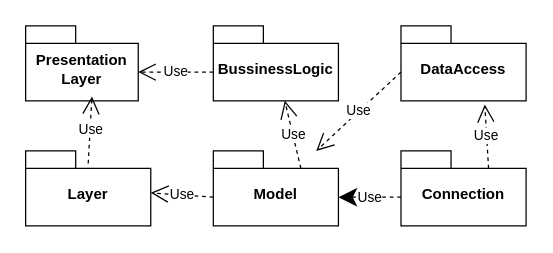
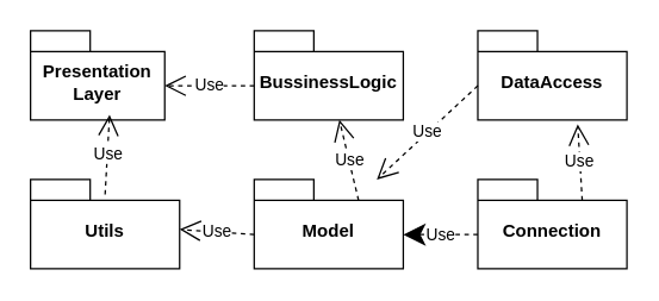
- <mxCell id="5" value="Layer" style="shape=folder;fontStyle=1;spacingTop=10;tabWidth=40;tabHeight=14;tabPosition=left;html=1;whiteSpace=wrap;" vertex="1" parent="1"><mxGeometry x="20" y="120" width="100" height="60" as="geometry" /></mxCell>
+ <mxCell id="5" value="Utils" style="shape=folder;fontStyle=1;spacingTop=10;tabWidth=40;tabHeight=14;tabPosition=left;html=1;whiteSpace=wrap;" vertex="1" parent="1"><mxGeometry x="20" y="120" width="100" height="60" as="geometry" /></mxCell>
